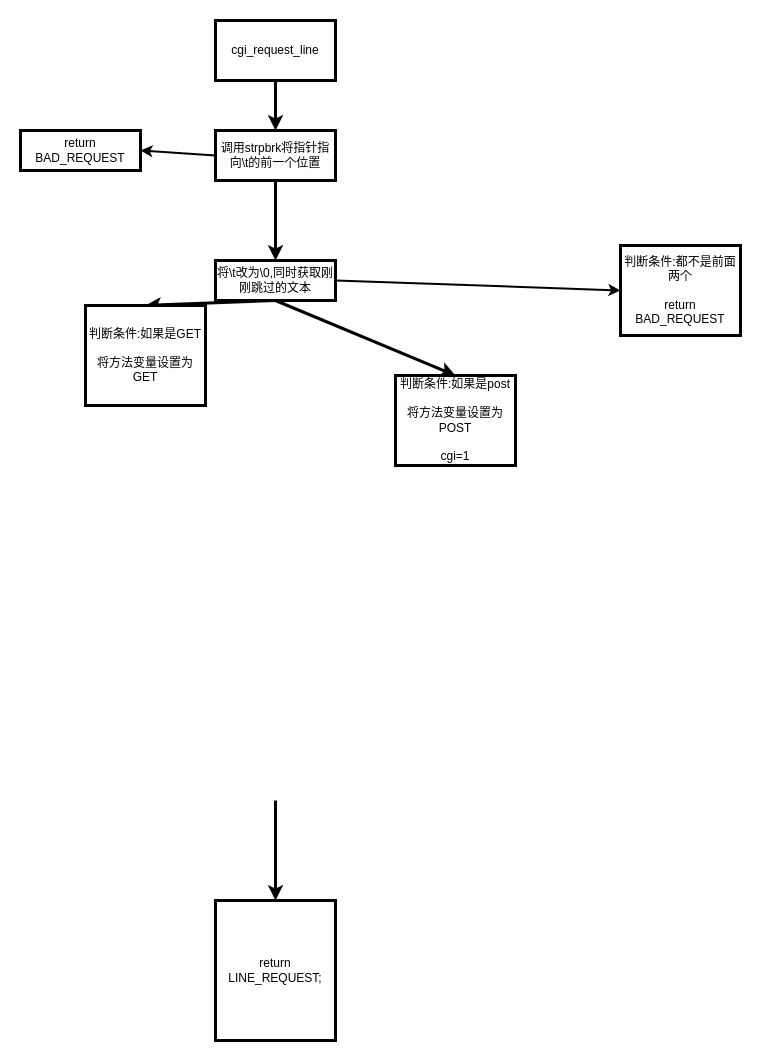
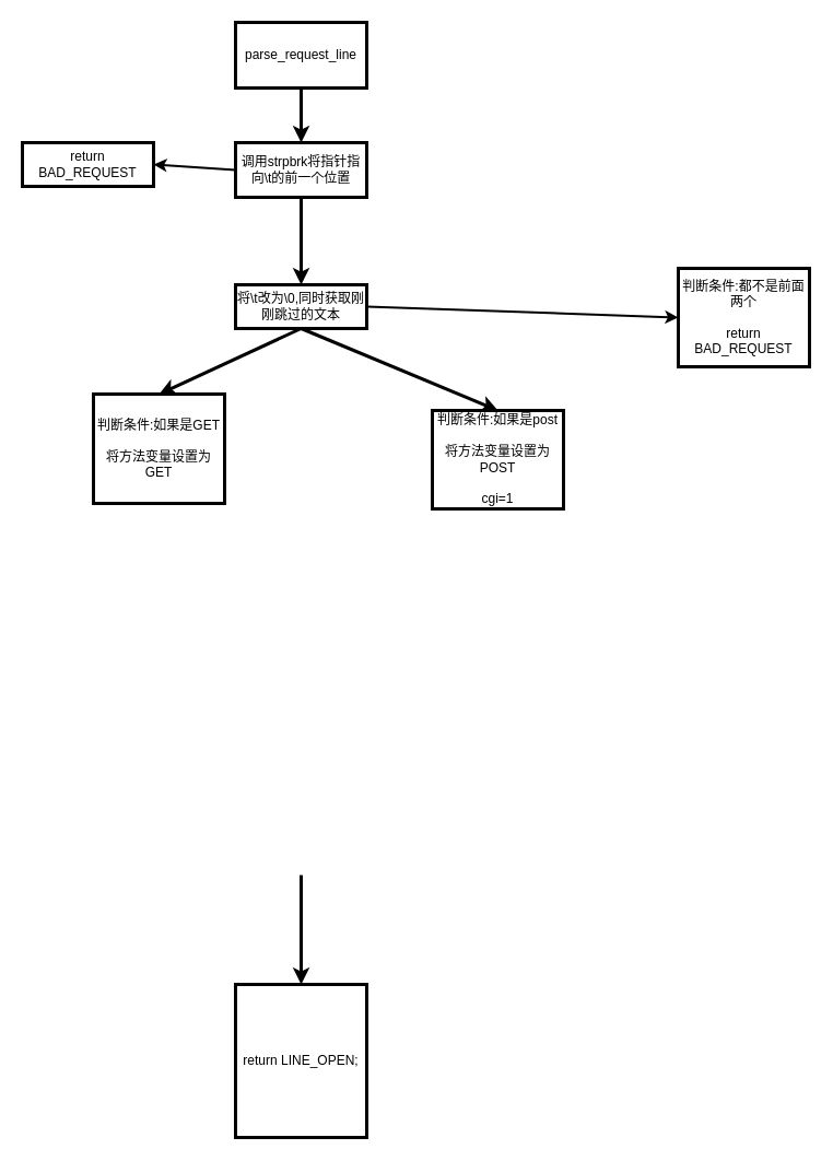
- <mxCell id="3" value="cgi_request_line" style="whiteSpace=wrap;html=1;strokeColor=#000000;strokeWidth=3;" parent="1" vertex="1"><mxGeometry x="215" y="20" width="120" height="60" as="geometry" /></mxCell>
+ <mxCell id="3" value="parse_request_line" style="whiteSpace=wrap;html=1;strokeColor=#000000;strokeWidth=3;" parent="1" vertex="1"><mxGeometry x="215" y="20" width="120" height="60" as="geometry" /></mxCell>
- <mxCell id="12" value="判断条件:如果是GET&lt;br&gt;&lt;br&gt;将方法变量设置为GET" style="whiteSpace=wrap;html=1;strokeColor=#000000;strokeWidth=3;" parent="1" vertex="1"><mxGeometry x="85" y="305" width="120" height="100" as="geometry" /></mxCell>
+ <mxCell id="12" value="判断条件:如果是GET&lt;br&gt;&lt;br&gt;将方法变量设置为GET" style="whiteSpace=wrap;html=1;strokeColor=#000000;strokeWidth=3;" parent="1" vertex="1"><mxGeometry x="85" y="360" width="120" height="100" as="geometry" /></mxCell>
- <mxCell id="7" value="return LINE_REQUEST;" style="whiteSpace=wrap;html=1;strokeColor=#000000;strokeWidth=3;" parent="1" vertex="1"><mxGeometry x="215" y="900" width="120" height="140" as="geometry" /></mxCell>
+ <mxCell id="7" value="return LINE_OPEN;" style="whiteSpace=wrap;html=1;strokeColor=#000000;strokeWidth=3;" parent="1" vertex="1"><mxGeometry x="215" y="900" width="120" height="140" as="geometry" /></mxCell>
